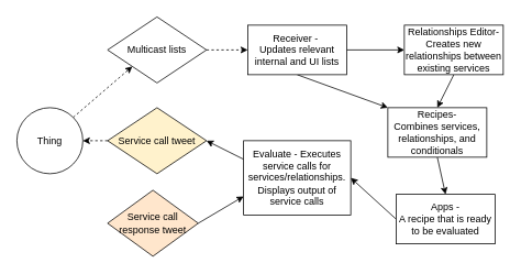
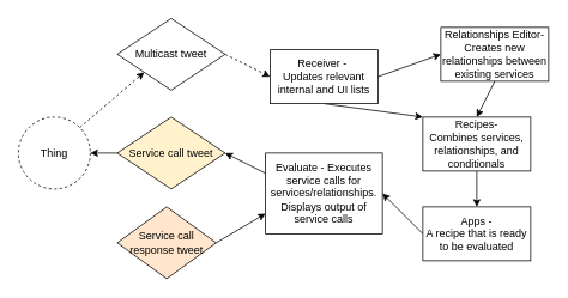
- <mxCell id="3" value="Multicast lists" style="rhombus;whiteSpace=wrap;html=1;" vertex="1" parent="1"><mxGeometry x="130" y="20" width="120" height="80" as="geometry" /></mxCell>
+ <mxCell id="3" value="Multicast tweet" style="rhombus;whiteSpace=wrap;html=1;" vertex="1" parent="1"><mxGeometry x="130" y="20" width="120" height="80" as="geometry" /></mxCell>
- <mxCell id="6" value="Receiver -&amp;nbsp;&lt;br&gt;Updates relevant internal and UI lists" style="rounded=0;whiteSpace=wrap;html=1;" vertex="1" parent="1"><mxGeometry x="300" y="30" width="120" height="60" as="geometry" /></mxCell>
+ <mxCell id="6" value="Receiver -&amp;nbsp;&lt;br&gt;Updates relevant internal and UI lists" style="rounded=0;whiteSpace=wrap;html=1;" vertex="1" parent="1"><mxGeometry x="300" y="55" width="120" height="60" as="geometry" /></mxCell>
- <mxCell id="8" value="Thing" style="ellipse;whiteSpace=wrap;html=1;aspect=fixed;" vertex="1" parent="1"><mxGeometry x="20" y="130" width="80" height="80" as="geometry" /></mxCell>
+ <mxCell id="8" value="Thing" style="ellipse;whiteSpace=wrap;html=1;aspect=fixed;dashed=1;" vertex="1" parent="1"><mxGeometry x="20" y="130" width="80" height="80" as="geometry" /></mxCell>
- <mxCell id="9" style="edgeStyle=orthogonalEdgeStyle;rounded=0;orthogonalLoop=1;jettySize=auto;html=1;exitX=0;exitY=0.5;exitDx=0;exitDy=0;entryX=1;entryY=0.5;entryDx=0;entryDy=0;dashed=1;" edge="1" parent="1" source="10" target="8"><mxGeometry relative="1" as="geometry" /></mxCell>
+ <mxCell id="9" style="edgeStyle=orthogonalEdgeStyle;rounded=0;orthogonalLoop=1;jettySize=auto;html=1;exitX=0;exitY=0.5;exitDx=0;exitDy=0;entryX=1;entryY=0.5;entryDx=0;entryDy=0;" edge="1" parent="1" source="10" target="8"><mxGeometry relative="1" as="geometry" /></mxCell>
- <mxCell id="20" value="Apps -&lt;br&gt;A recipe that is ready to be evaluated" style="rounded=0;whiteSpace=wrap;html=1;" vertex="1" parent="1"><mxGeometry x="480" y="235" width="120" height="60" as="geometry" /></mxCell>
+ <mxCell id="20" value="Apps -&lt;br&gt;A recipe that is ready to be evaluated" style="rounded=0;whiteSpace=wrap;html=1;" vertex="1" parent="1"><mxGeometry x="470" y="230" width="120" height="60" as="geometry" /></mxCell>
